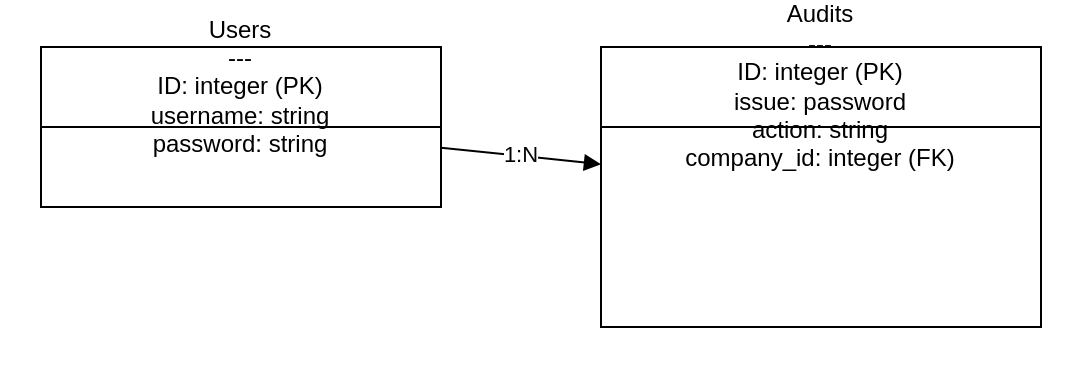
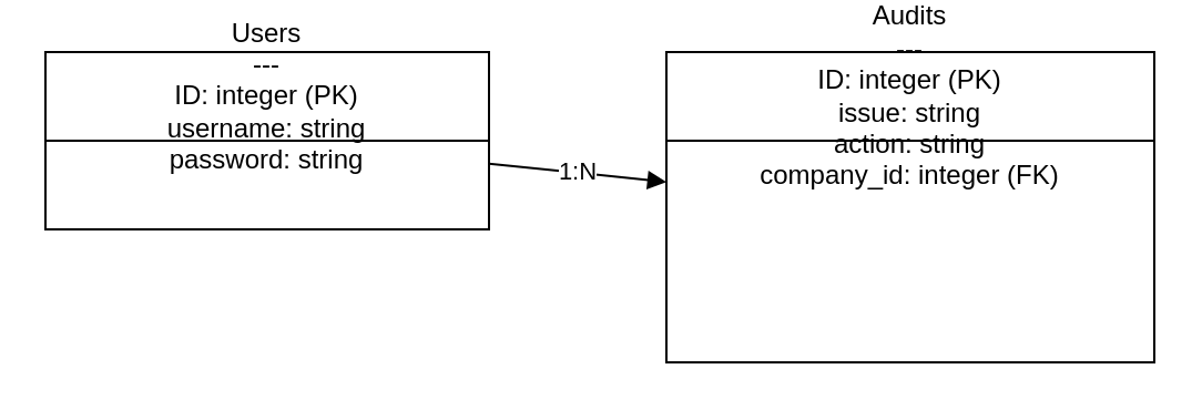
- <mxCell id="3" value="Audits&#10;---&#10;ID: integer (PK)&#10;issue: password&#10;action: string&#10;company_id: integer (FK)" style="shape=table;whiteSpace=wrap;html=1;" vertex="1" parent="1"><mxGeometry x="300" y="20" width="220" height="140" as="geometry" /></mxCell>
+ <mxCell id="3" value="Audits&#10;---&#10;ID: integer (PK)&#10;issue: string&#10;action: string&#10;company_id: integer (FK)" style="shape=table;whiteSpace=wrap;html=1;" vertex="1" parent="1"><mxGeometry x="300" y="20" width="220" height="140" as="geometry" /></mxCell>
